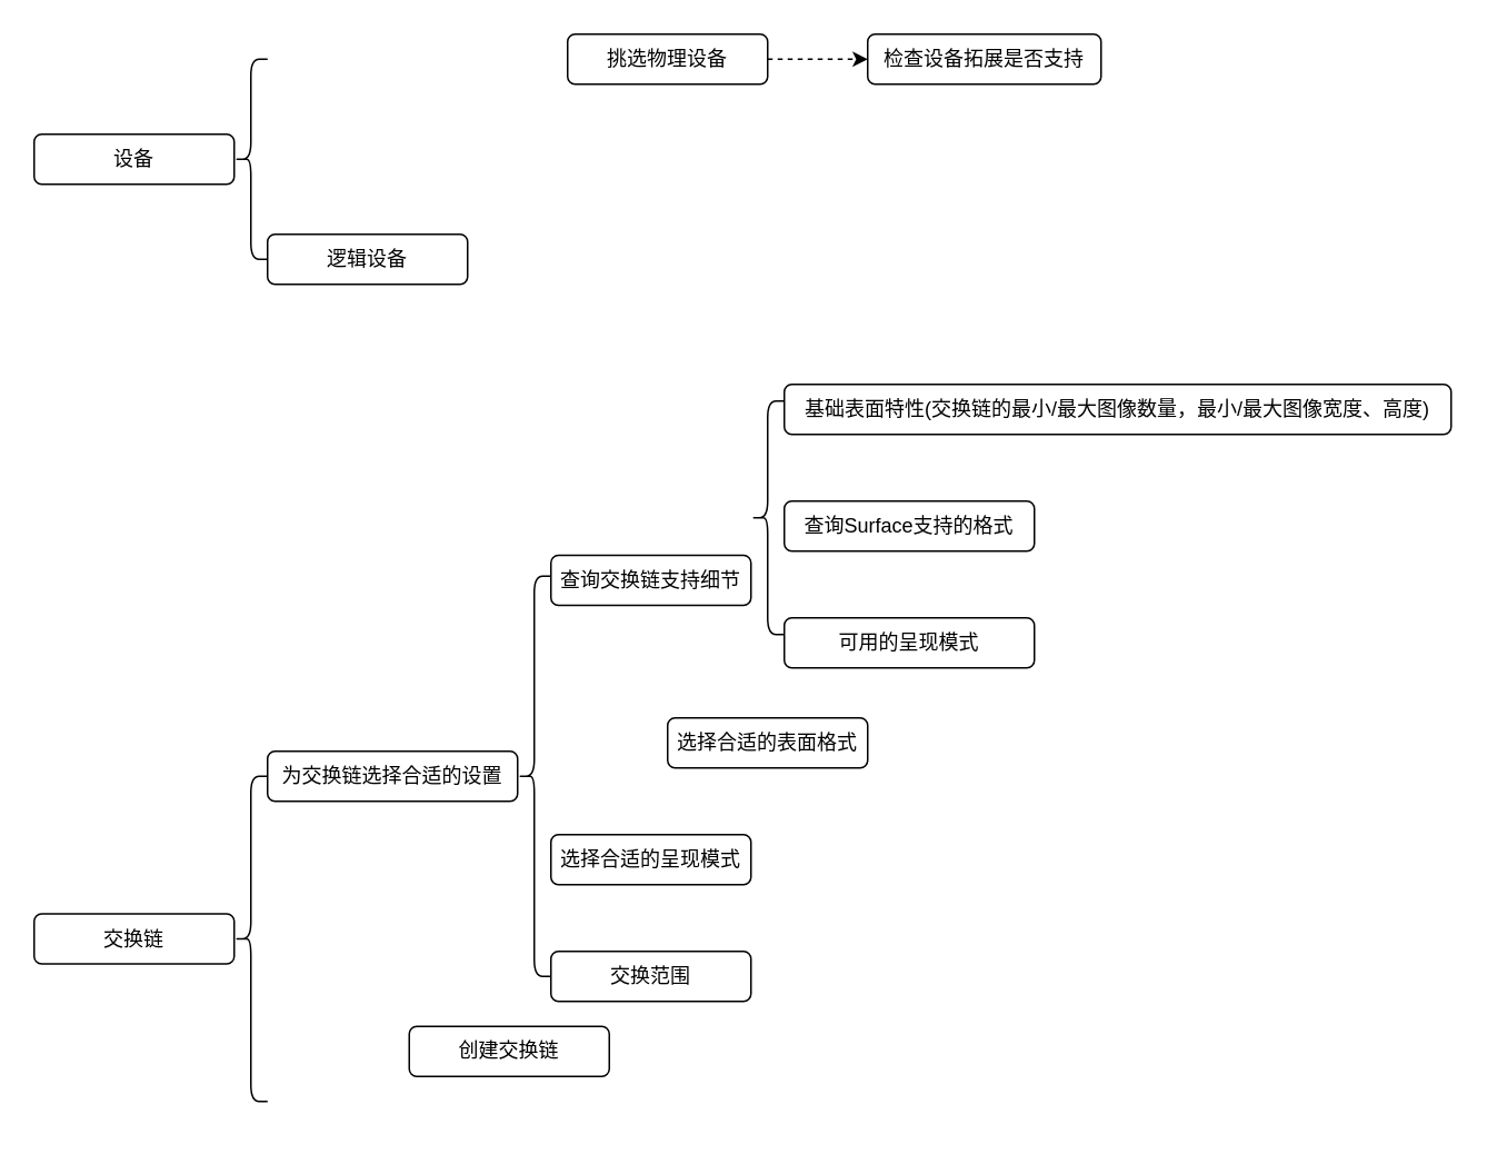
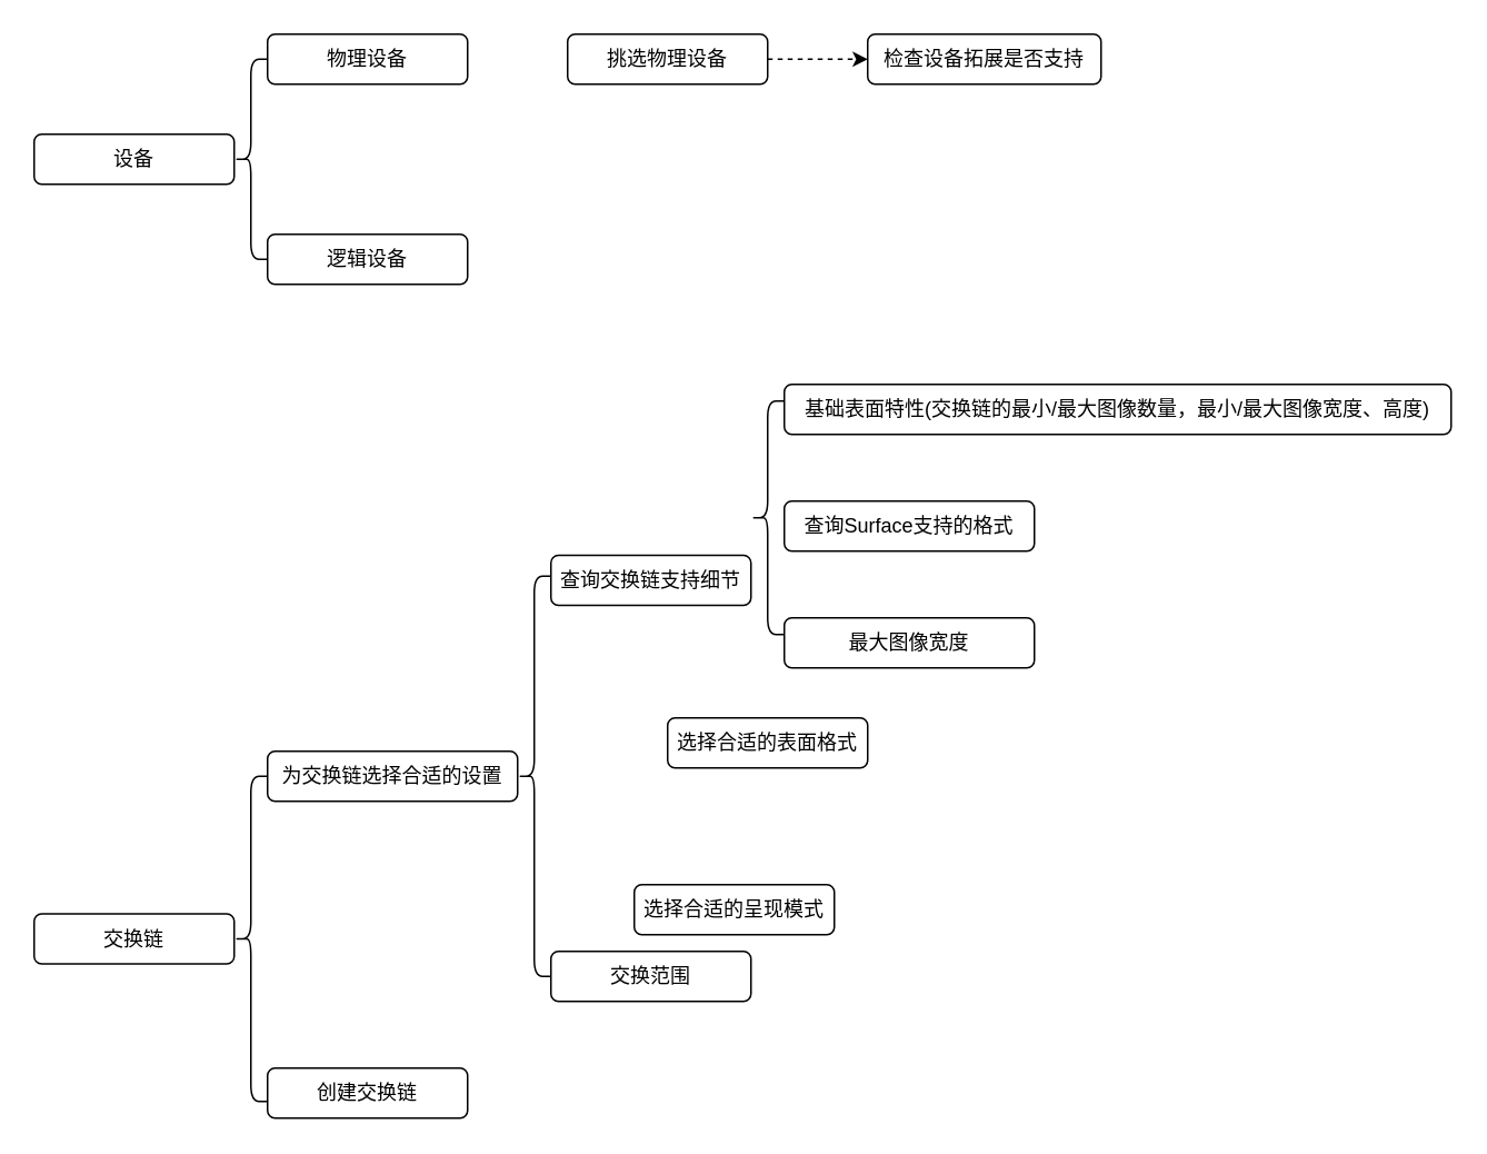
+ <mxCell id="3" value="物理设备" style="rounded=1;whiteSpace=wrap;html=1;" vertex="1" parent="1"><mxGeometry x="160" y="20" width="120" height="30" as="geometry" /></mxCell>
- <mxCell id="25" value="可用的呈现模式" style="rounded=1;whiteSpace=wrap;html=1;movable=1;resizable=1;rotatable=1;deletable=1;editable=1;locked=0;connectable=1;" vertex="1" parent="23"><mxGeometry y="70" width="150" height="30" as="geometry" /></mxCell>
+ <mxCell id="25" value="最大图像宽度" style="rounded=1;whiteSpace=wrap;html=1;movable=1;resizable=1;rotatable=1;deletable=1;editable=1;locked=0;connectable=1;" vertex="1" parent="23"><mxGeometry y="70" width="150" height="30" as="geometry" /></mxCell>
- <mxCell id="16" value="选择合适的呈现模式" style="rounded=1;whiteSpace=wrap;html=1;" vertex="1" parent="13"><mxGeometry x="170" y="200" width="120" height="30" as="geometry" /></mxCell>
+ <mxCell id="16" value="选择合适的呈现模式" style="rounded=1;whiteSpace=wrap;html=1;" vertex="1" parent="13"><mxGeometry x="220" y="230" width="120" height="30" as="geometry" /></mxCell>
- <mxCell id="11" value="创建交换链" style="rounded=1;whiteSpace=wrap;html=1;" vertex="1" parent="9"><mxGeometry x="225" y="385" width="120" height="30" as="geometry" /></mxCell>
+ <mxCell id="11" value="创建交换链" style="rounded=1;whiteSpace=wrap;html=1;" vertex="1" parent="9"><mxGeometry x="140" y="410" width="120" height="30" as="geometry" /></mxCell>
